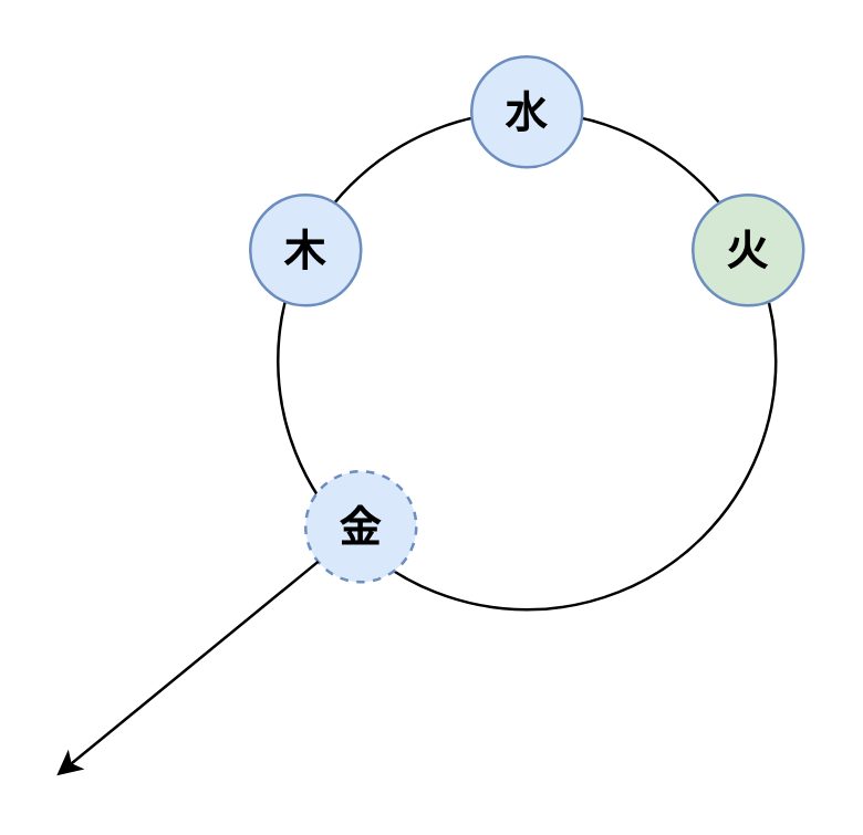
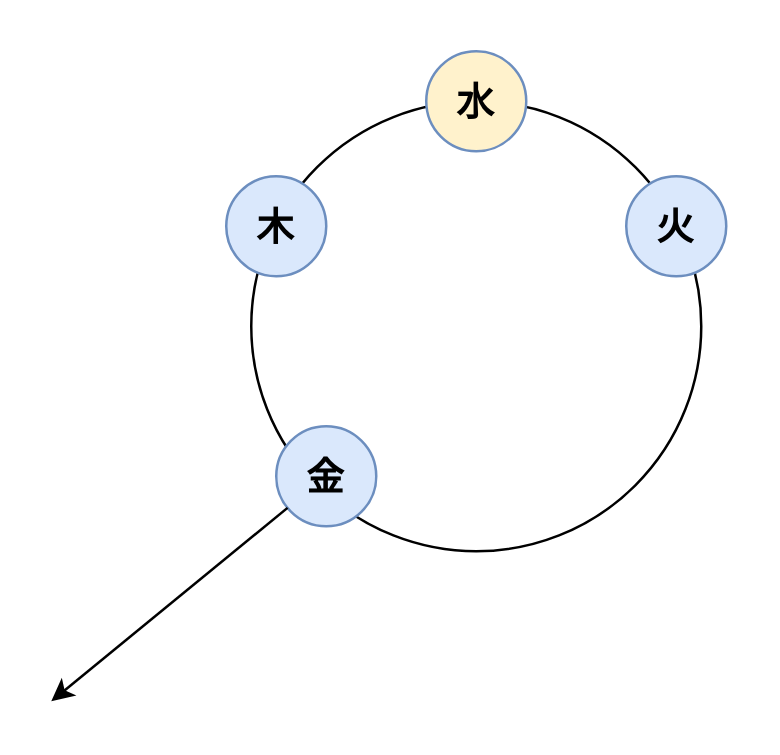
- <mxCell id="5" value="水" style="ellipse;whiteSpace=wrap;html=1;aspect=fixed;fontSize=15;fillColor=#dae8fc;strokeColor=#6c8ebf;fontStyle=1" vertex="1" parent="1"><mxGeometry x="170" y="20" width="40" height="40" as="geometry" /></mxCell>
+ <mxCell id="5" value="水" style="ellipse;whiteSpace=wrap;html=1;aspect=fixed;fontSize=15;fillColor=#fff2cc;strokeColor=#6c8ebf;fontStyle=1;" vertex="1" parent="1"><mxGeometry x="170" y="20" width="40" height="40" as="geometry" /></mxCell>
- <mxCell id="3" value="火" style="ellipse;whiteSpace=wrap;html=1;aspect=fixed;fontSize=15;fillColor=#d5e8d4;strokeColor=#6c8ebf;fontStyle=1;" vertex="1" parent="1"><mxGeometry x="250" y="70" width="40" height="40" as="geometry" /></mxCell>
+ <mxCell id="3" value="火" style="ellipse;whiteSpace=wrap;html=1;aspect=fixed;fontSize=15;fillColor=#dae8fc;strokeColor=#6c8ebf;fontStyle=1" vertex="1" parent="1"><mxGeometry x="250" y="70" width="40" height="40" as="geometry" /></mxCell>
- <mxCell id="6" value="金" style="ellipse;whiteSpace=wrap;html=1;aspect=fixed;fontSize=15;fillColor=#dae8fc;strokeColor=#6c8ebf;fontStyle=1;dashed=1;" vertex="1" parent="1"><mxGeometry x="110" y="170" width="40" height="40" as="geometry" /></mxCell>
+ <mxCell id="6" value="金" style="ellipse;whiteSpace=wrap;html=1;aspect=fixed;fontSize=15;fillColor=#dae8fc;strokeColor=#6c8ebf;fontStyle=1" vertex="1" parent="1"><mxGeometry x="110" y="170" width="40" height="40" as="geometry" /></mxCell>
